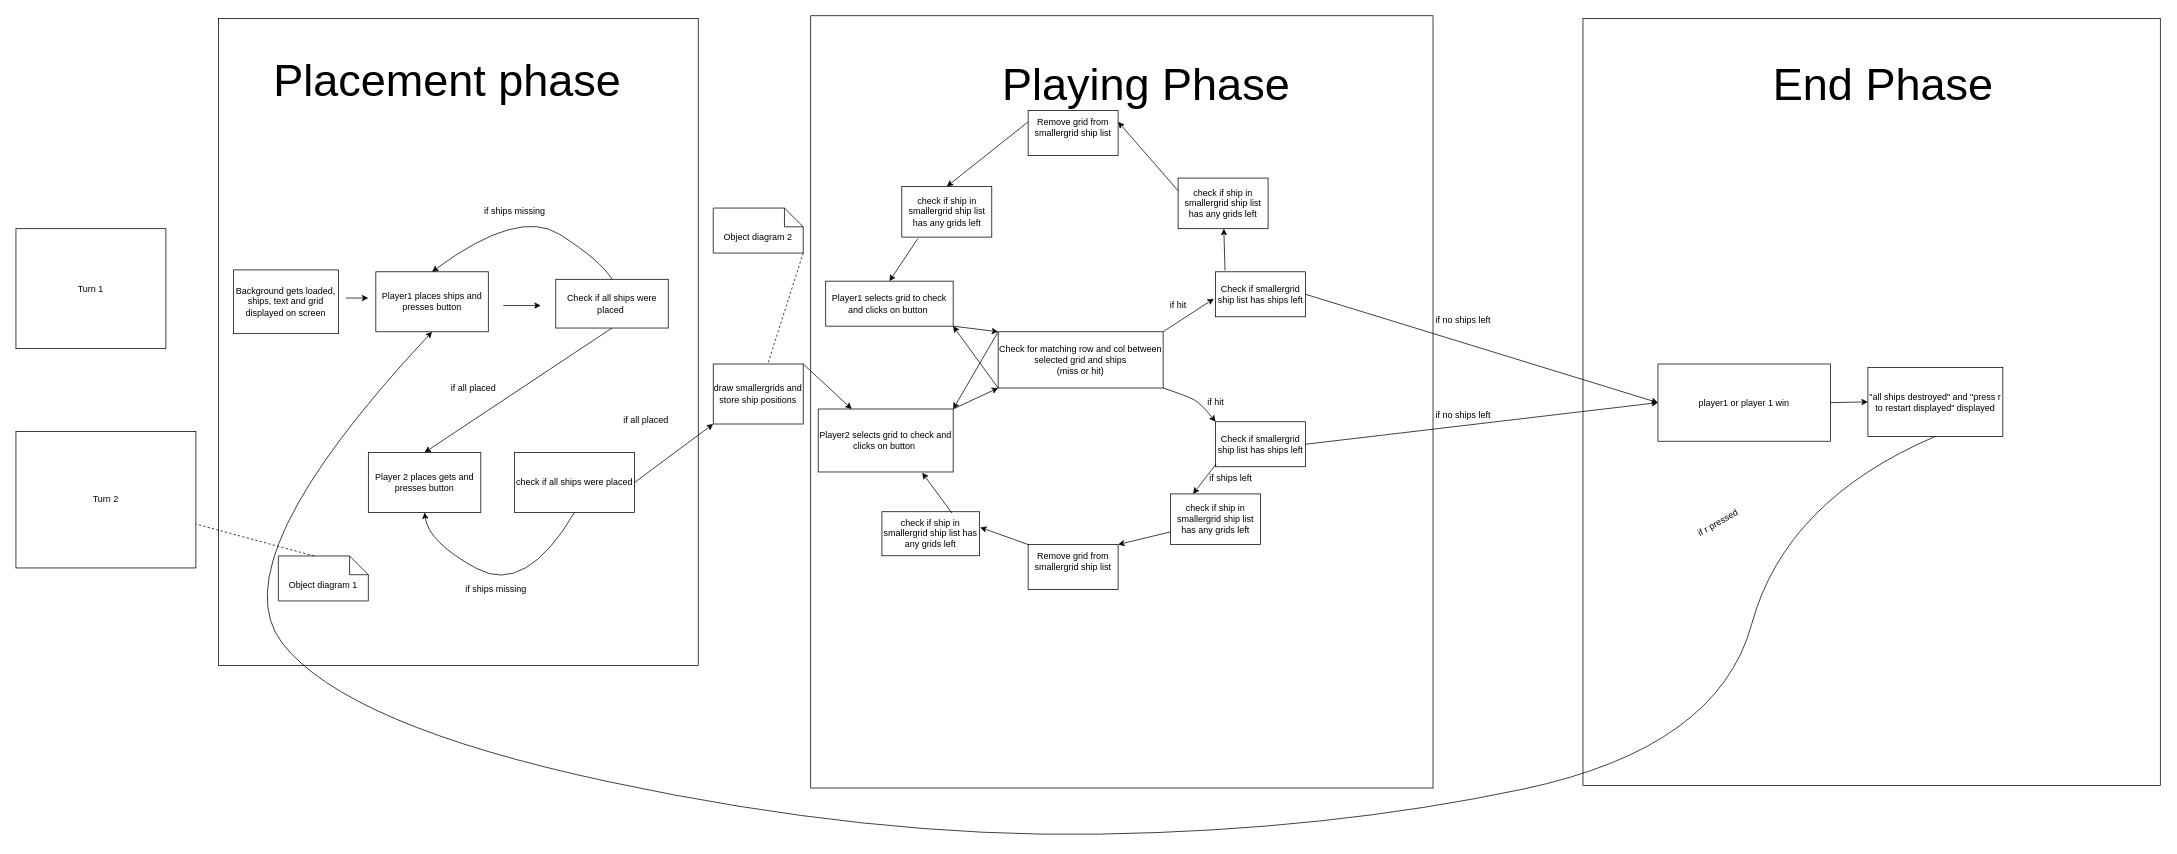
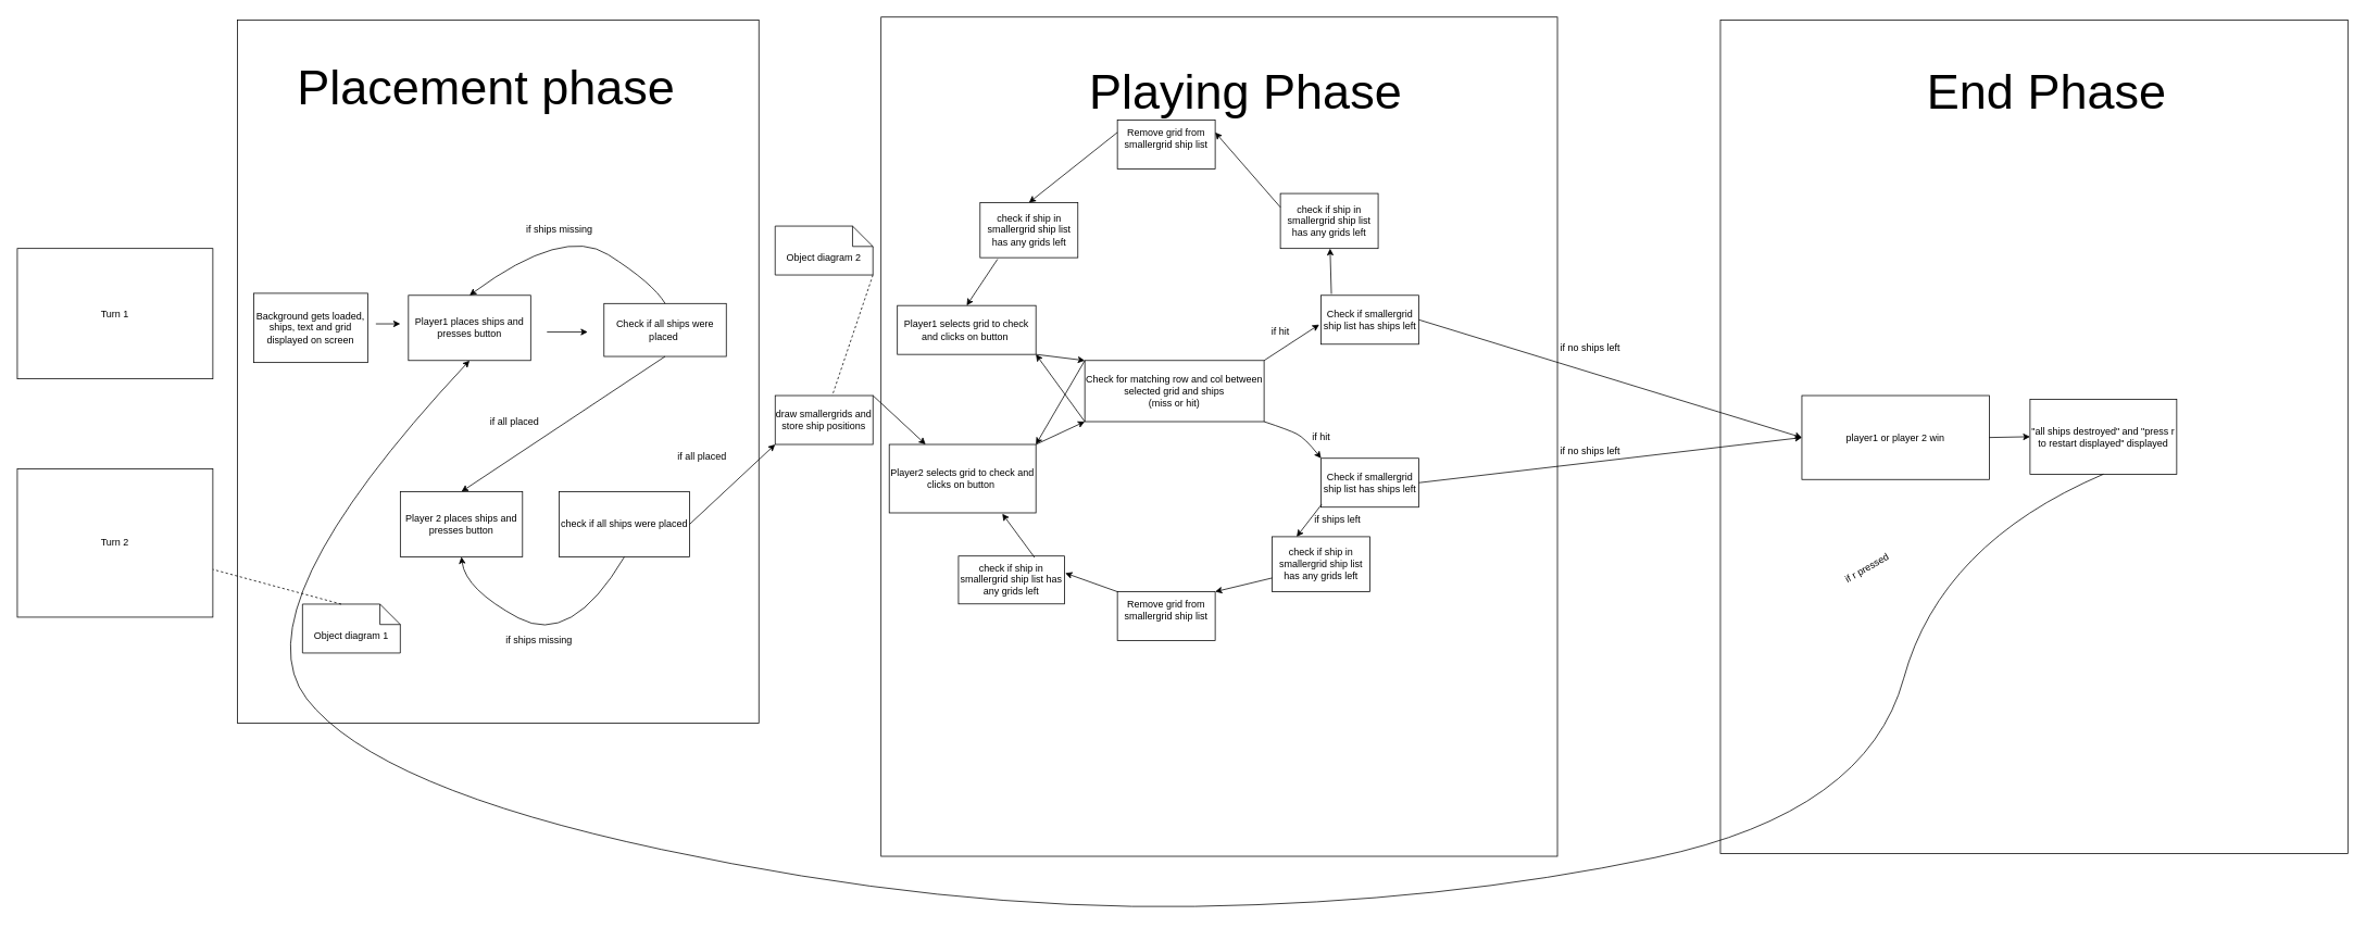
- <mxCell id="5" value="Turn 1" style="rounded=0;whiteSpace=wrap;html=1;" parent="1" vertex="1"><mxGeometry x="20" y="304.5" width="200" height="160" as="geometry" /></mxCell>
+ <mxCell id="5" value="Turn 1" style="rounded=0;whiteSpace=wrap;html=1;" parent="1" vertex="1"><mxGeometry x="20" y="304.5" width="240" height="160" as="geometry" /></mxCell>
- <mxCell id="22" value="draw smallergrids and store ship positions" style="rounded=0;whiteSpace=wrap;html=1;" parent="1" vertex="1"><mxGeometry x="950" y="485" width="120" height="80" as="geometry" /></mxCell>
+ <mxCell id="22" value="draw smallergrids and store ship positions" style="rounded=0;whiteSpace=wrap;html=1;" parent="1" vertex="1"><mxGeometry x="950" y="485" width="120" height="60" as="geometry" /></mxCell>
- <mxCell id="37" value="player1 or player 1 win" style="rounded=0;whiteSpace=wrap;html=1;" parent="1" vertex="1"><mxGeometry x="2210" y="485" width="230" height="103" as="geometry" /></mxCell>
+ <mxCell id="37" value="player1 or player 2 win" style="rounded=0;whiteSpace=wrap;html=1;" parent="1" vertex="1"><mxGeometry x="2210" y="485" width="230" height="103" as="geometry" /></mxCell>
- <mxCell id="16" value="Player 2 places gets and presses button" style="rounded=0;whiteSpace=wrap;html=1;" parent="1" vertex="1"><mxGeometry x="490" y="603" width="150" height="80" as="geometry" /></mxCell>
+ <mxCell id="16" value="Player 2 places ships and presses button" style="rounded=0;whiteSpace=wrap;html=1;" parent="1" vertex="1"><mxGeometry x="490" y="603" width="150" height="80" as="geometry" /></mxCell>
